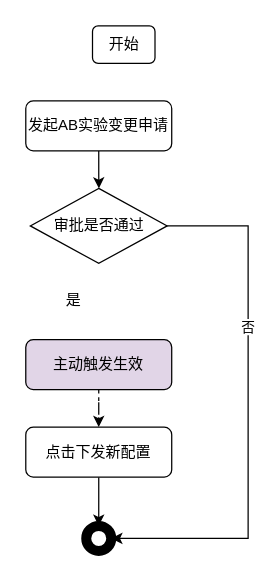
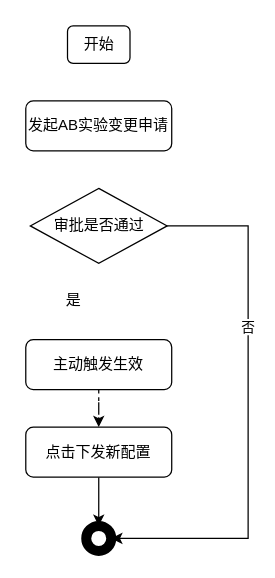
- <mxCell id="2" value="开始" style="rounded=1;whiteSpace=wrap;html=1;" vertex="1" parent="1"><mxGeometry x="73.5" y="20" width="50" height="30" as="geometry" /></mxCell>
+ <mxCell id="2" value="开始" style="rounded=1;whiteSpace=wrap;html=1;" vertex="1" parent="1"><mxGeometry x="53.5" y="20" width="50" height="30" as="geometry" /></mxCell>
- <mxCell id="3" value="" style="edgeStyle=orthogonalEdgeStyle;rounded=0;orthogonalLoop=1;jettySize=auto;html=1;" edge="1" parent="1" source="6" target="7"><mxGeometry relative="1" as="geometry" /></mxCell>
- <mxCell id="9" value="主动触发生效" style="rounded=1;whiteSpace=wrap;html=1;fillColor=#e1d5e7;" vertex="1" parent="1"><mxGeometry x="20.12" y="271" width="116.75" height="40" as="geometry" /></mxCell>
+ <mxCell id="9" value="主动触发生效" style="rounded=1;whiteSpace=wrap;html=1;" vertex="1" parent="1"><mxGeometry x="20.12" y="271" width="116.75" height="40" as="geometry" /></mxCell>
